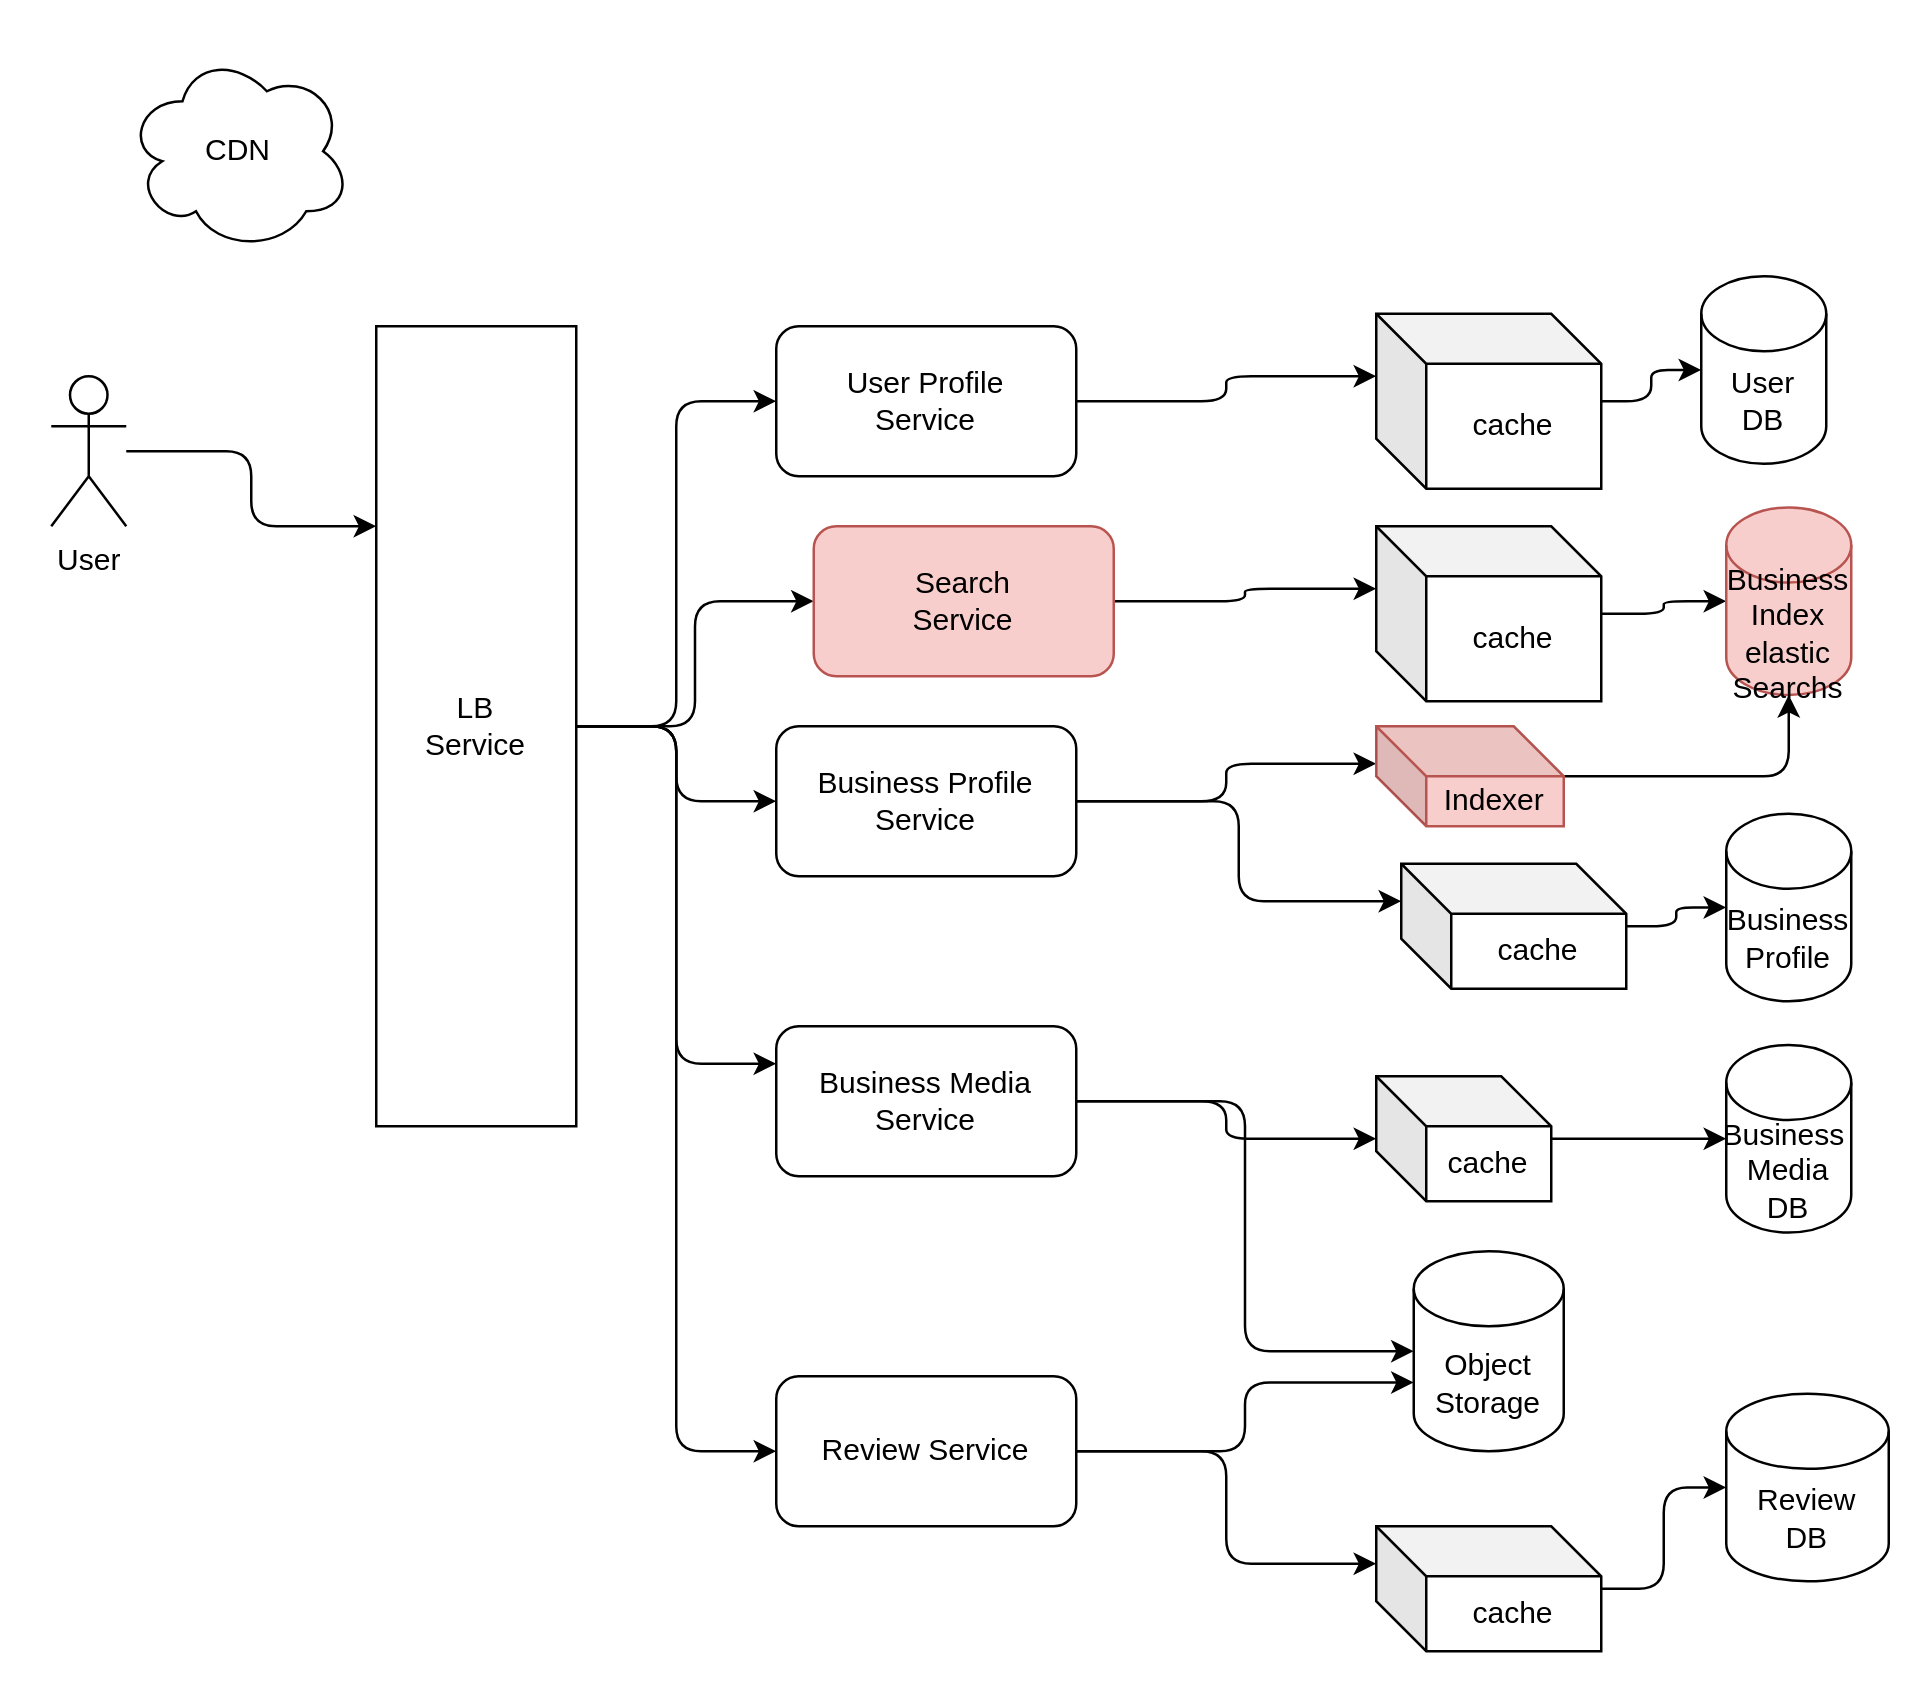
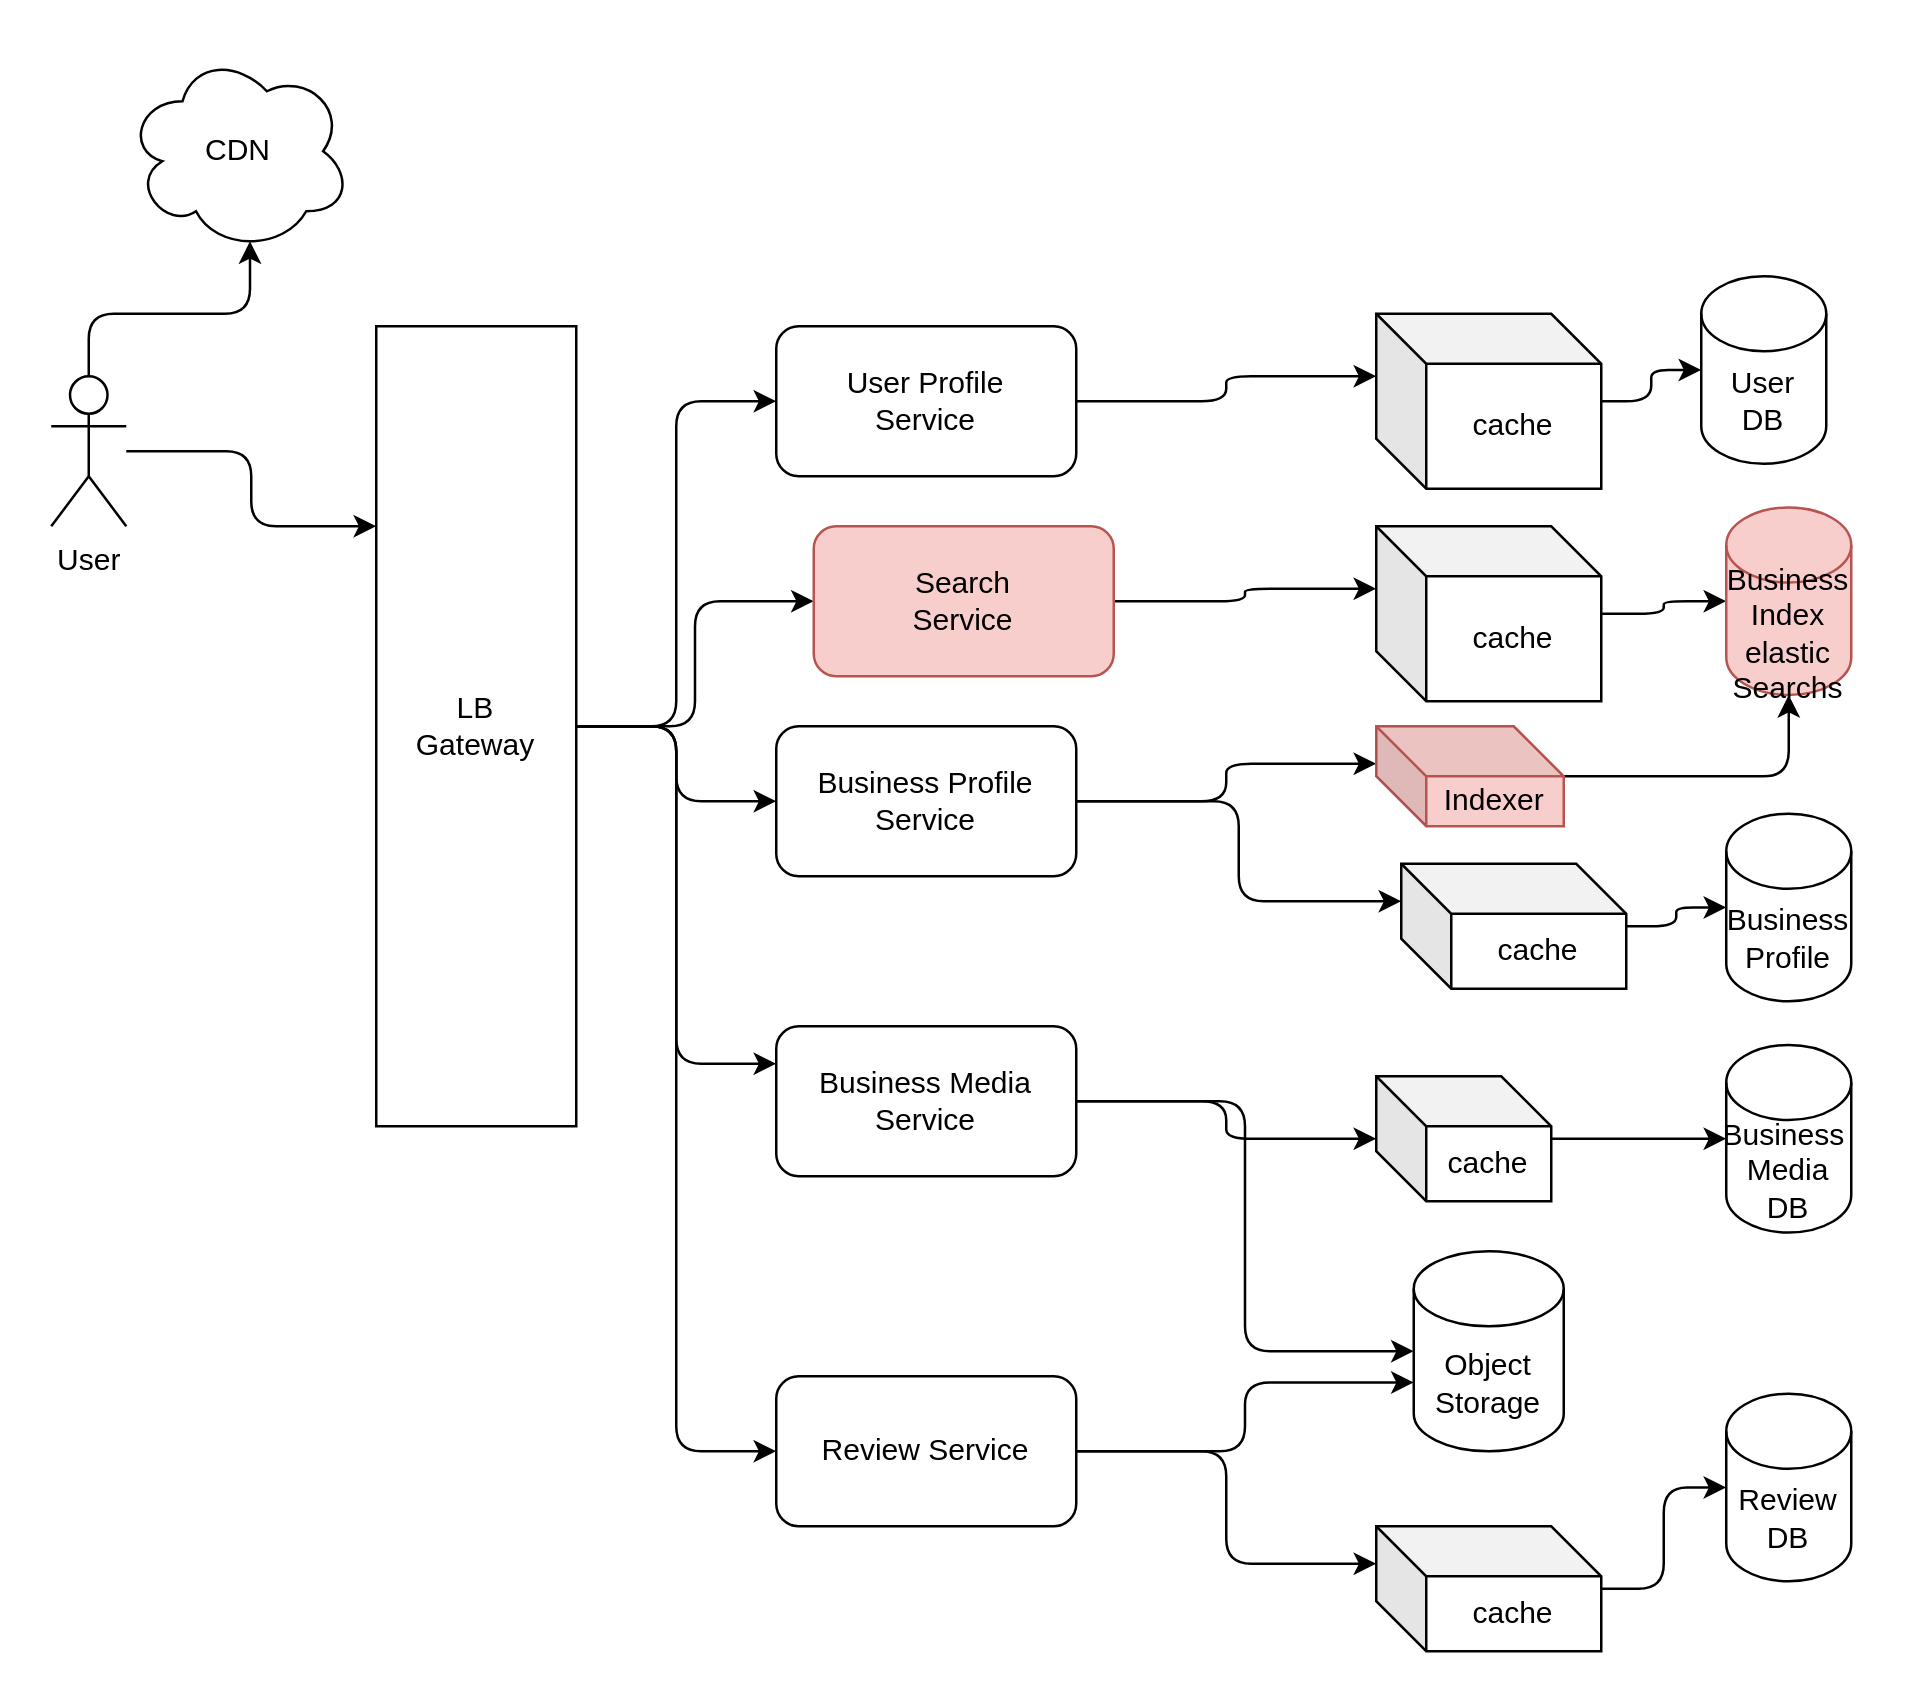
+ <mxCell id="9" style="edgeStyle=orthogonalEdgeStyle;rounded=1;orthogonalLoop=1;jettySize=auto;html=1;entryX=0.55;entryY=0.95;entryDx=0;entryDy=0;entryPerimeter=0;" edge="1" parent="1" source="10" target="11"><mxGeometry relative="1" as="geometry" /></mxCell>
- <mxCell id="7" value="LB&lt;br&gt;Service" style="rounded=0;whiteSpace=wrap;html=1;" vertex="1" parent="1"><mxGeometry x="150" y="130" width="80" height="320" as="geometry" /></mxCell>
+ <mxCell id="7" value="LB&lt;br&gt;Gateway" style="rounded=0;whiteSpace=wrap;html=1;" vertex="1" parent="1"><mxGeometry x="150" y="130" width="80" height="320" as="geometry" /></mxCell>
- <mxCell id="42" value="Review&lt;br&gt;DB" style="shape=cylinder3;whiteSpace=wrap;html=1;boundedLbl=1;backgroundOutline=1;size=15;" vertex="1" parent="1"><mxGeometry x="690" y="557" width="65" height="75" as="geometry" /></mxCell>
+ <mxCell id="42" value="Review&lt;br&gt;DB" style="shape=cylinder3;whiteSpace=wrap;html=1;boundedLbl=1;backgroundOutline=1;size=15;" vertex="1" parent="1"><mxGeometry x="690" y="557" width="50" height="75" as="geometry" /></mxCell>
